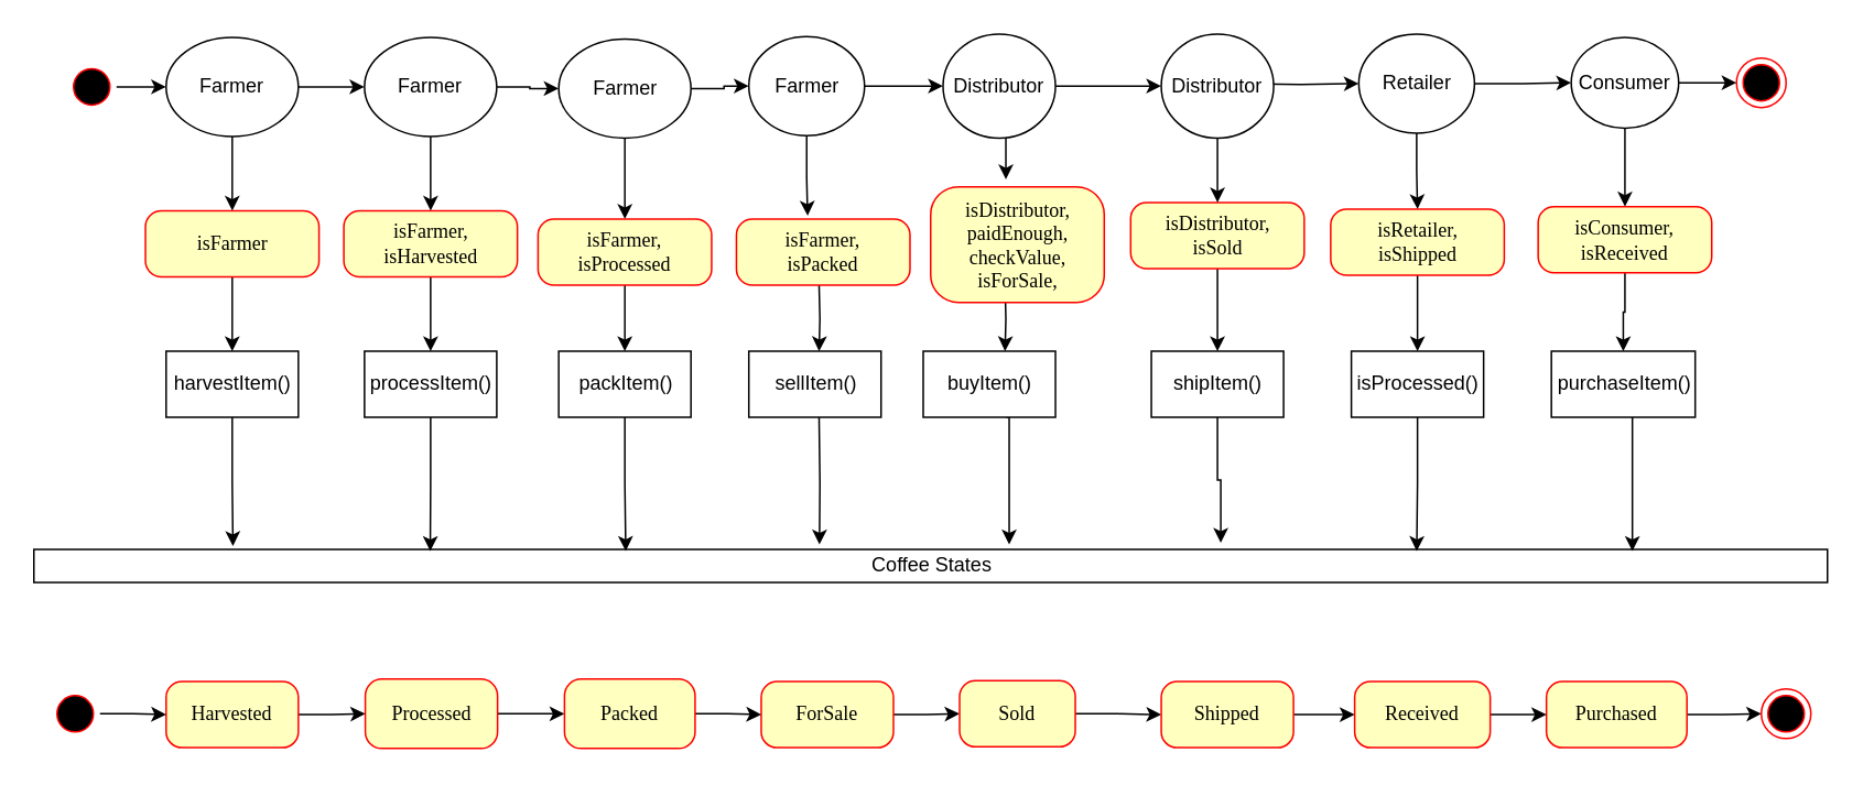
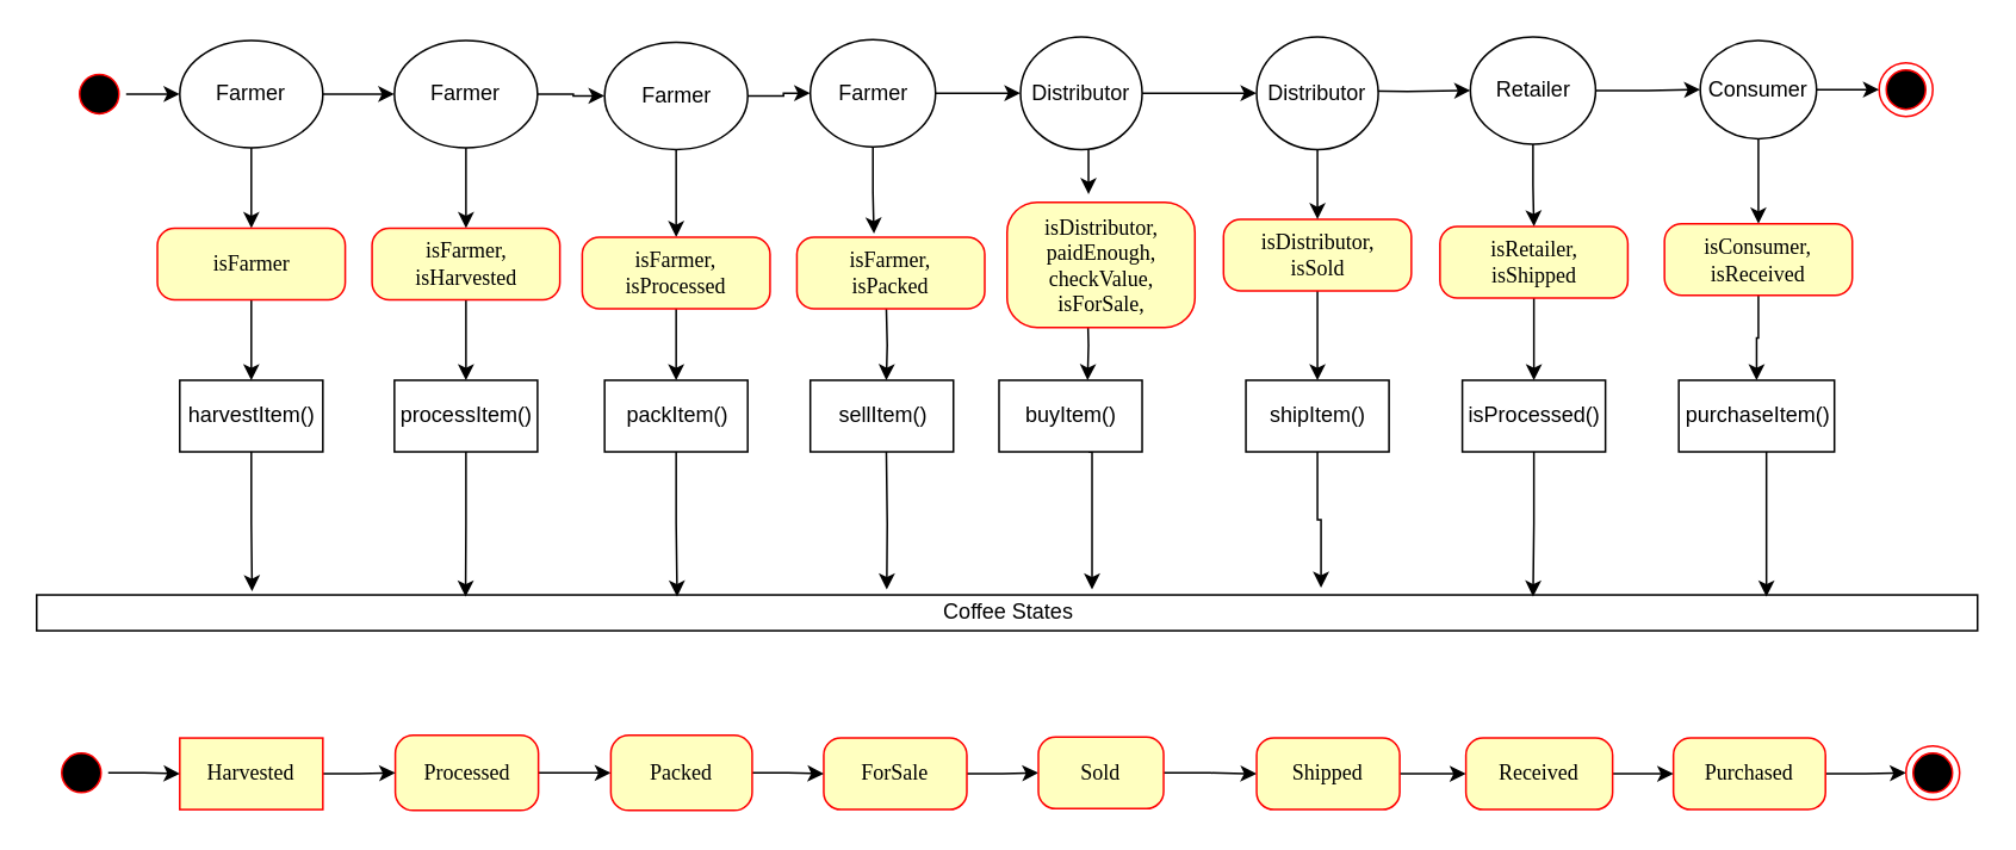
- <mxCell id="7" value="Harvested" style="rounded=1;whiteSpace=wrap;html=1;arcSize=24;fillColor=#ffffc0;strokeColor=#ff0000;shadow=0;comic=0;labelBackgroundColor=none;fontFamily=Verdana;fontSize=12;fontColor=#000000;align=center;" parent="1" vertex="1"><mxGeometry x="100" y="412" width="80" height="40" as="geometry" /></mxCell>
+ <mxCell id="7" value="Harvested" style="whiteSpace=wrap;html=1;arcSize=24;fillColor=#ffffc0;strokeColor=#ff0000;shadow=0;comic=0;labelBackgroundColor=none;fontFamily=Verdana;fontSize=12;fontColor=#000000;align=center;rounded=0;" parent="1" vertex="1"><mxGeometry x="100" y="412" width="80" height="40" as="geometry" /></mxCell>
